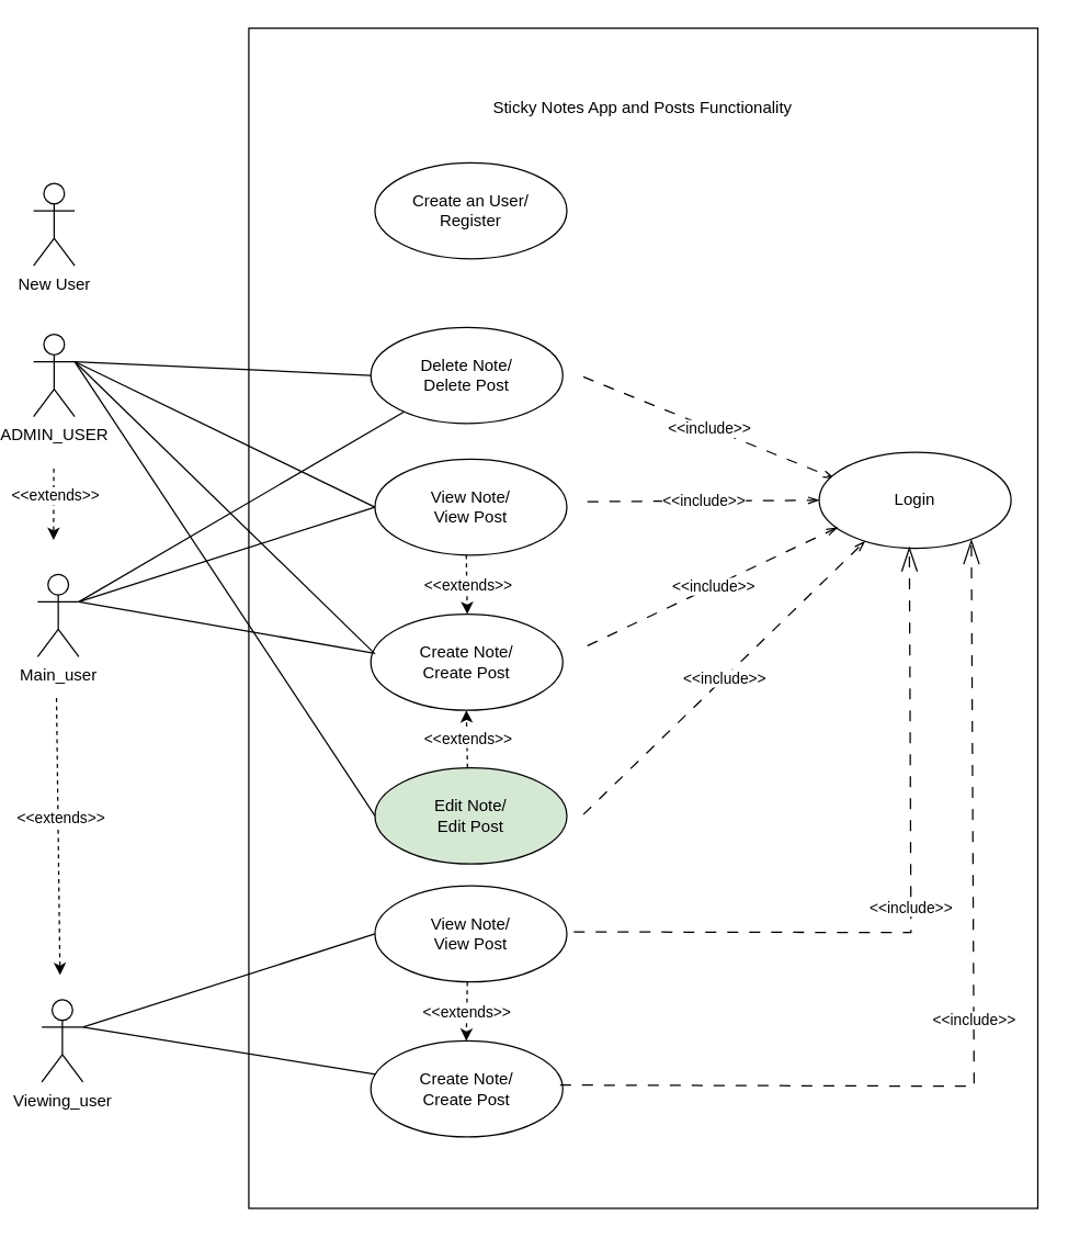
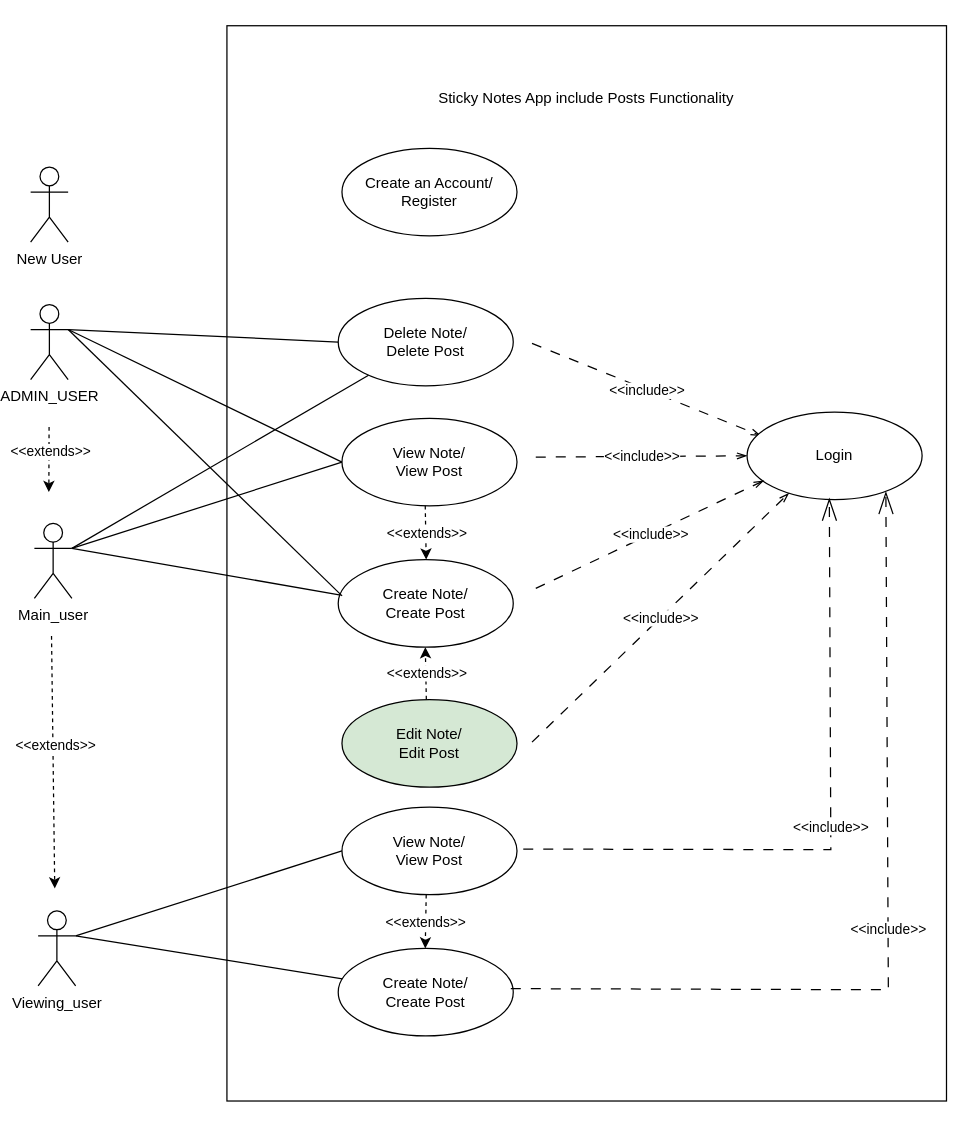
- <mxCell id="15" value="Sticky Notes App and Posts Functionality" style="text;html=1;align=center;verticalAlign=middle;whiteSpace=wrap;rounded=0;" parent="1" vertex="1"><mxGeometry x="285" y="63" width="359" height="30" as="geometry" /></mxCell>
+ <mxCell id="15" value="Sticky Notes App include Posts Functionality" style="text;html=1;align=center;verticalAlign=middle;whiteSpace=wrap;rounded=0;" parent="1" vertex="1"><mxGeometry x="285" y="63" width="359" height="30" as="geometry" /></mxCell>
- <mxCell id="8" value="Create an User/&lt;div&gt;Register&lt;/div&gt;" style="ellipse;whiteSpace=wrap;html=1;" parent="1" vertex="1"><mxGeometry x="269" y="118" width="140" height="70" as="geometry" /></mxCell>
+ <mxCell id="8" value="Create an Account/&lt;div&gt;Register&lt;/div&gt;" style="ellipse;whiteSpace=wrap;html=1;" parent="1" vertex="1"><mxGeometry x="269" y="118" width="140" height="70" as="geometry" /></mxCell>
- <mxCell id="44" value="" style="endArrow=none;html=1;rounded=0;entryX=0;entryY=0.5;entryDx=0;entryDy=0;endFill=0;exitX=1;exitY=0.333;exitDx=0;exitDy=0;exitPerimeter=0;" edge="1" parent="1" source="4" target="9"><mxGeometry width="50" height="50" relative="1" as="geometry"><mxPoint x="66" y="396" as="sourcePoint" /><mxPoint x="282" y="552" as="targetPoint" /></mxGeometry></mxCell>
